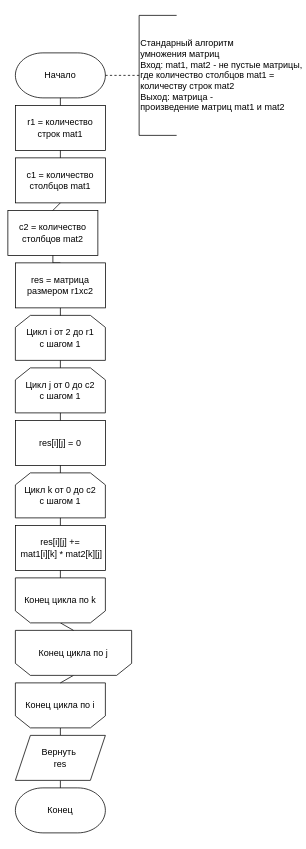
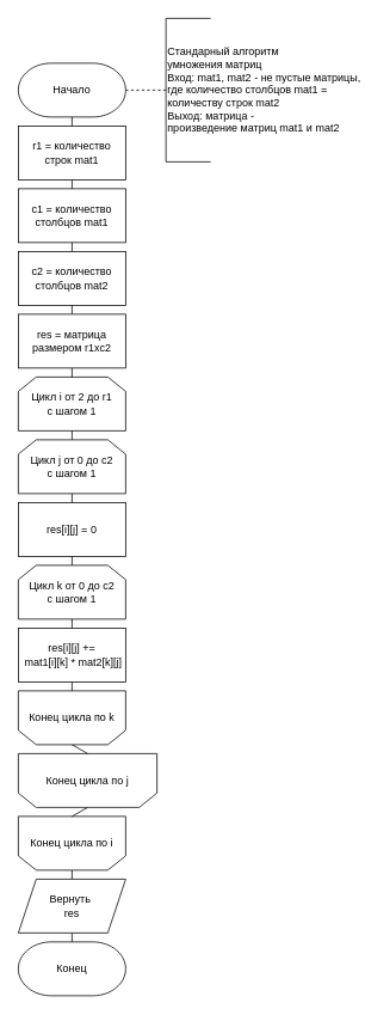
- <mxCell id="9" value="c2 = количество столбцов mat2" style="rounded=0;whiteSpace=wrap;html=1;fontFamily=Helvetica;" parent="1" vertex="1"><mxGeometry x="10" y="280" width="120" height="60" as="geometry" /></mxCell>
+ <mxCell id="9" value="c2 = количество столбцов mat2" style="rounded=0;whiteSpace=wrap;html=1;fontFamily=Helvetica;" parent="1" vertex="1"><mxGeometry x="20" y="280" width="120" height="60" as="geometry" /></mxCell>
